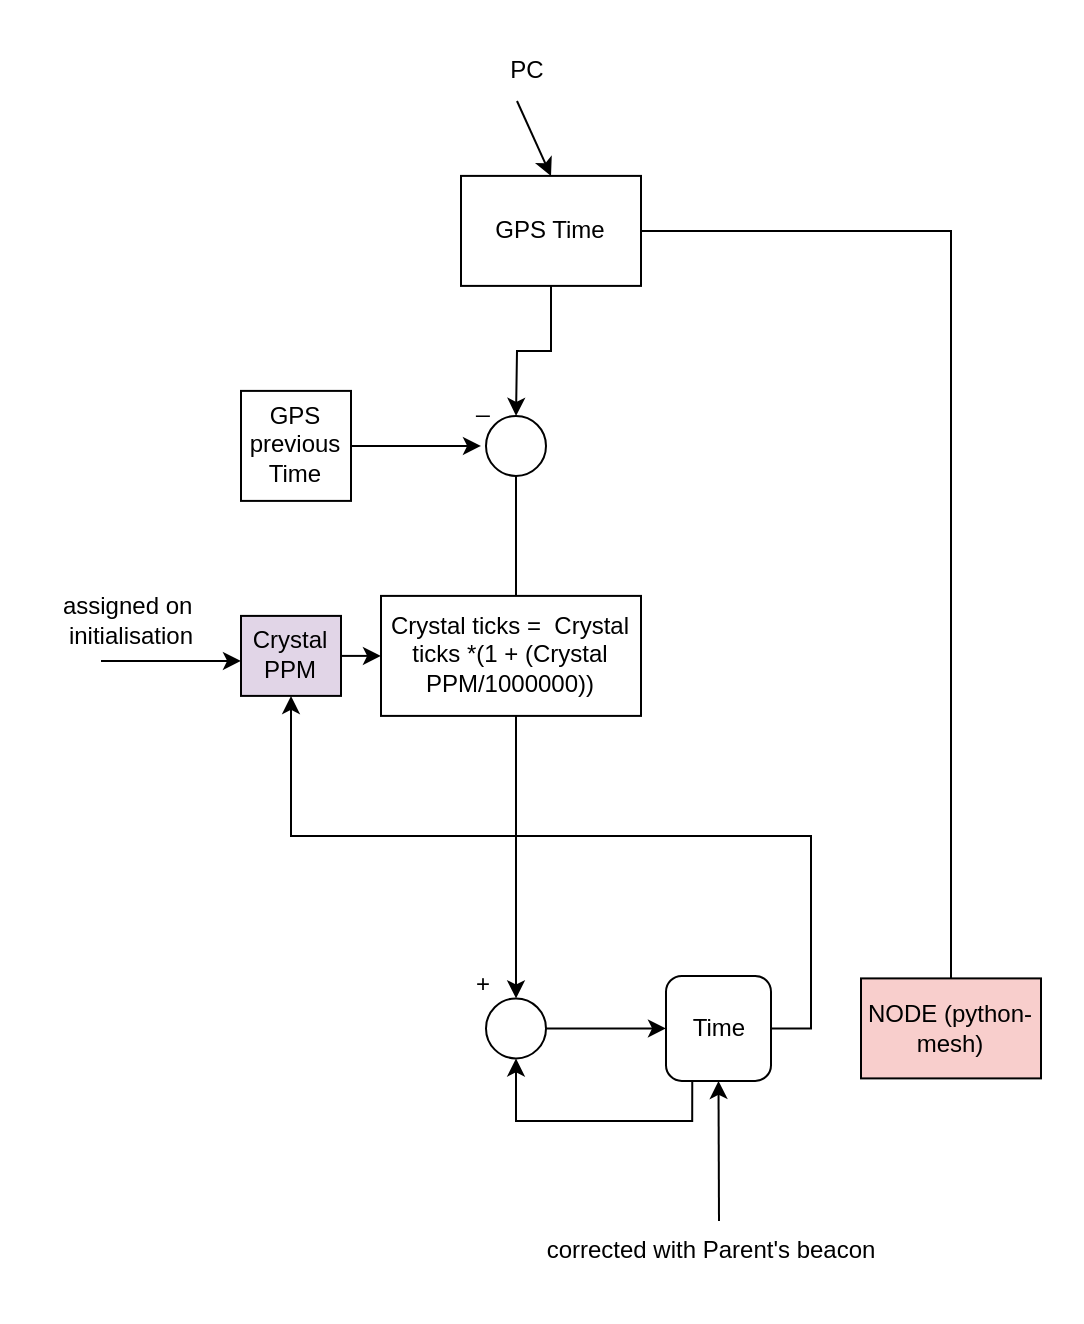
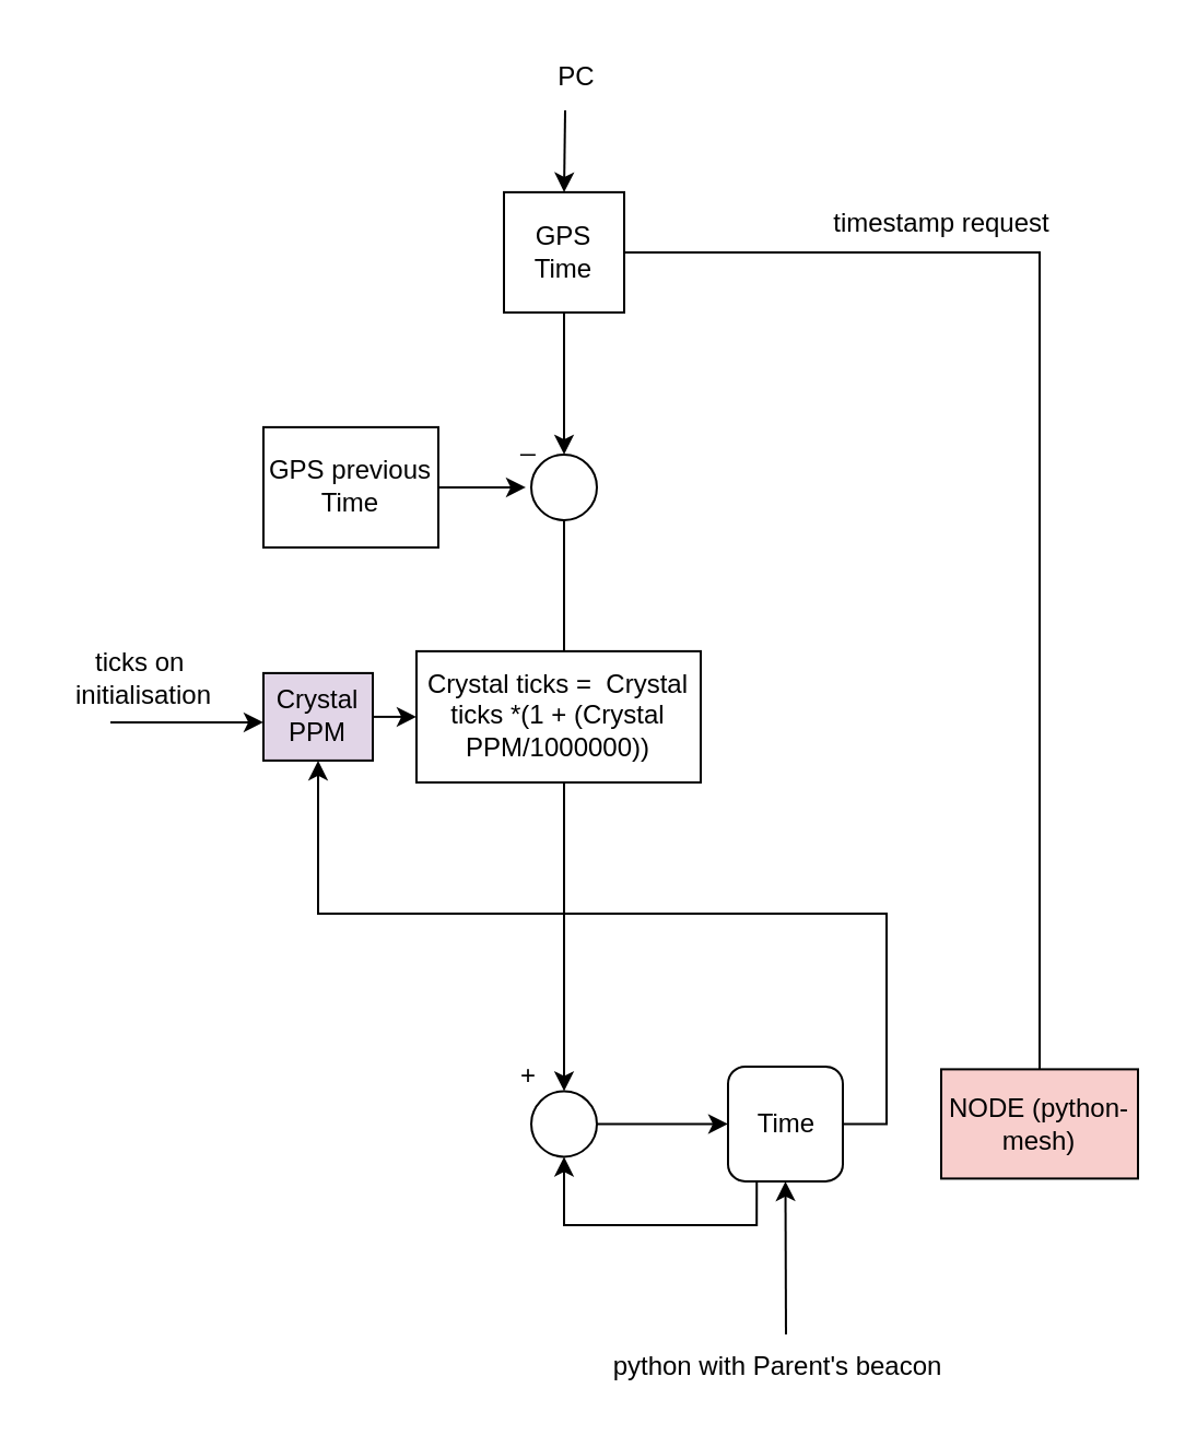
+ <mxCell id="20" value="timestamp request" style="text;html=1;align=center;verticalAlign=middle;resizable=0;points=[];autosize=1;strokeColor=none;fillColor=none;" vertex="1" parent="1"><mxGeometry x="370" y="87.45" width="120" height="30" as="geometry" /></mxCell>
- <mxCell id="3" value="GPS Time" style="whiteSpace=wrap;html=1;aspect=fixed;" vertex="1" parent="1"><mxGeometry x="230" y="87.45" width="90" height="55" as="geometry" /></mxCell>
+ <mxCell id="3" value="GPS Time" style="whiteSpace=wrap;html=1;aspect=fixed;" vertex="1" parent="1"><mxGeometry x="230" y="87.45" width="55" height="55" as="geometry" /></mxCell>
- <mxCell id="8" value="&lt;div&gt;GPS previous&lt;/div&gt;&lt;div&gt;Time &lt;/div&gt;" style="whiteSpace=wrap;html=1;aspect=fixed;" vertex="1" parent="1"><mxGeometry x="120" y="194.95" width="55" height="55" as="geometry" /></mxCell>
+ <mxCell id="8" value="&lt;div&gt;GPS previous&lt;/div&gt;&lt;div&gt;Time &lt;/div&gt;" style="whiteSpace=wrap;html=1;aspect=fixed;" vertex="1" parent="1"><mxGeometry x="120" y="194.95" width="80" height="55" as="geometry" /></mxCell>
- <mxCell id="22" value="&lt;div&gt;assigned on&amp;nbsp;&lt;/div&gt;&lt;div&gt;initialisation&lt;/div&gt;" style="text;html=1;align=center;verticalAlign=middle;resizable=0;points=[];autosize=1;strokeColor=none;fillColor=none;" vertex="1" parent="1"><mxGeometry x="20" y="289.95" width="90" height="40" as="geometry" /></mxCell>
+ <mxCell id="22" value="&lt;div&gt;ticks on&amp;nbsp;&lt;/div&gt;&lt;div&gt;initialisation&lt;/div&gt;" style="text;html=1;align=center;verticalAlign=middle;resizable=0;points=[];autosize=1;strokeColor=none;fillColor=none;" vertex="1" parent="1"><mxGeometry x="20" y="289.95" width="90" height="40" as="geometry" /></mxCell>
- <mxCell id="24" value="corrected with Parent's beacon" style="text;html=1;align=center;verticalAlign=middle;resizable=0;points=[];autosize=1;strokeColor=none;fillColor=none;" vertex="1" parent="1"><mxGeometry x="260" y="610" width="190" height="30" as="geometry" /></mxCell>
+ <mxCell id="24" value="python with Parent's beacon" style="text;html=1;align=center;verticalAlign=middle;resizable=0;points=[];autosize=1;strokeColor=none;fillColor=none;" vertex="1" parent="1"><mxGeometry x="260" y="610" width="190" height="30" as="geometry" /></mxCell>
